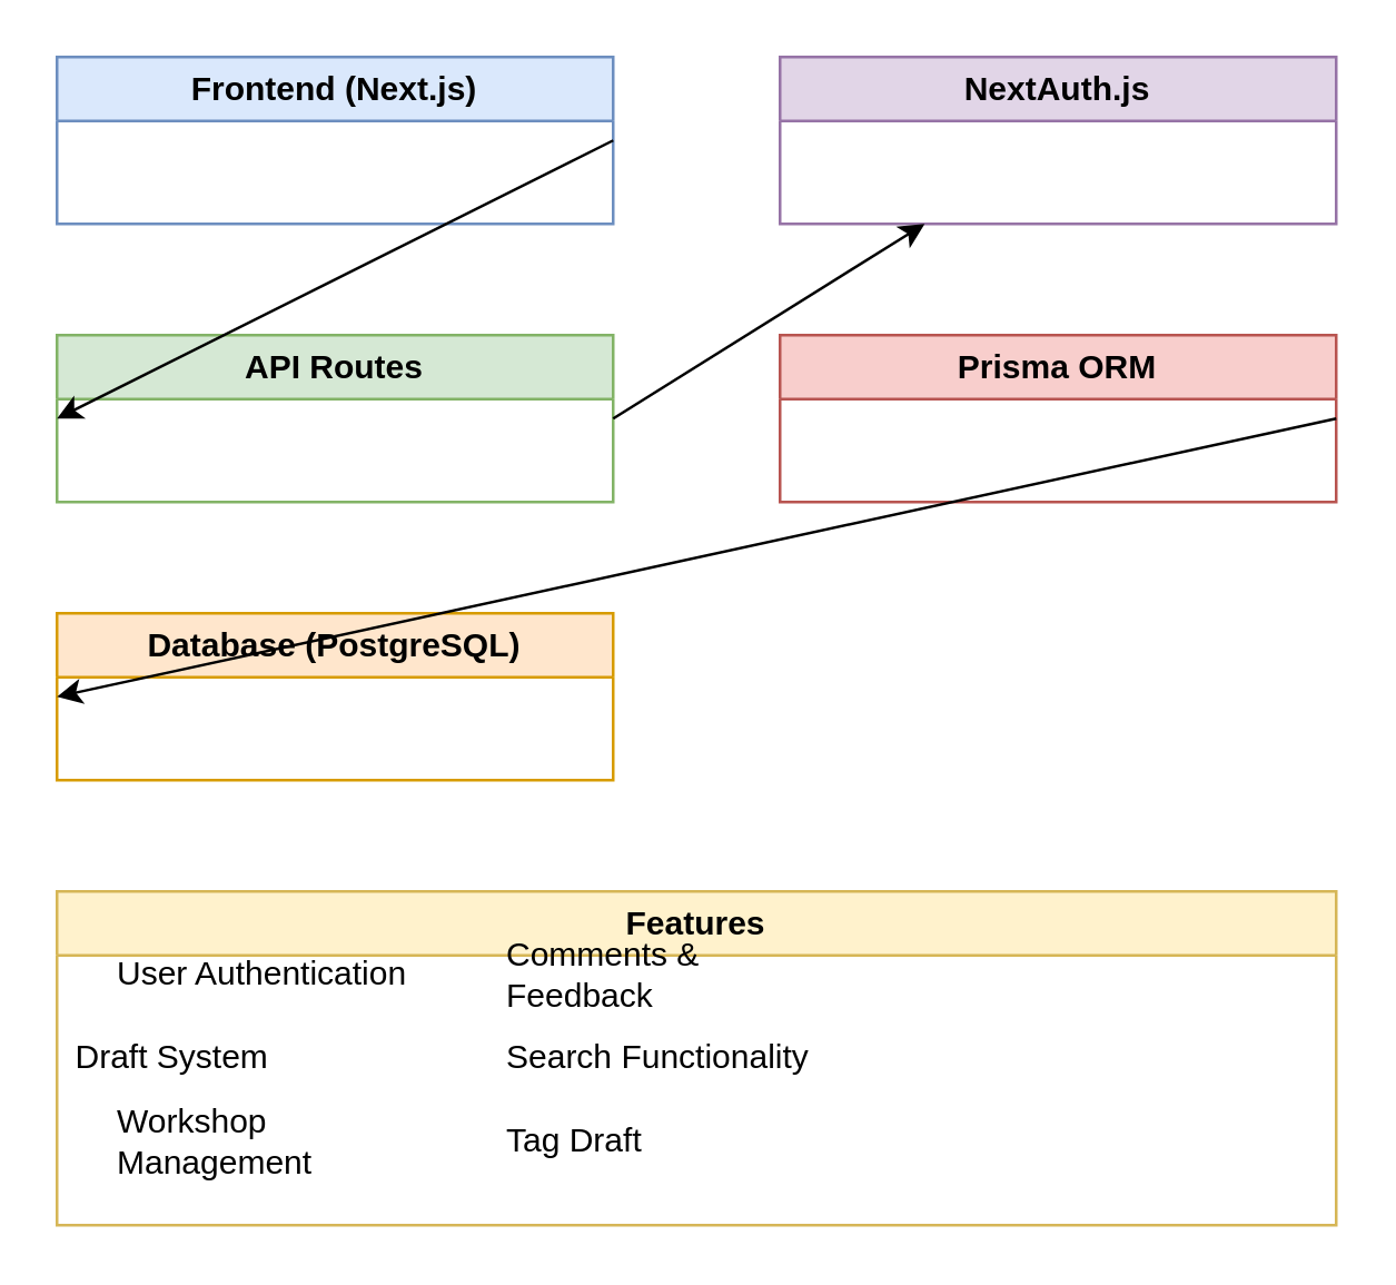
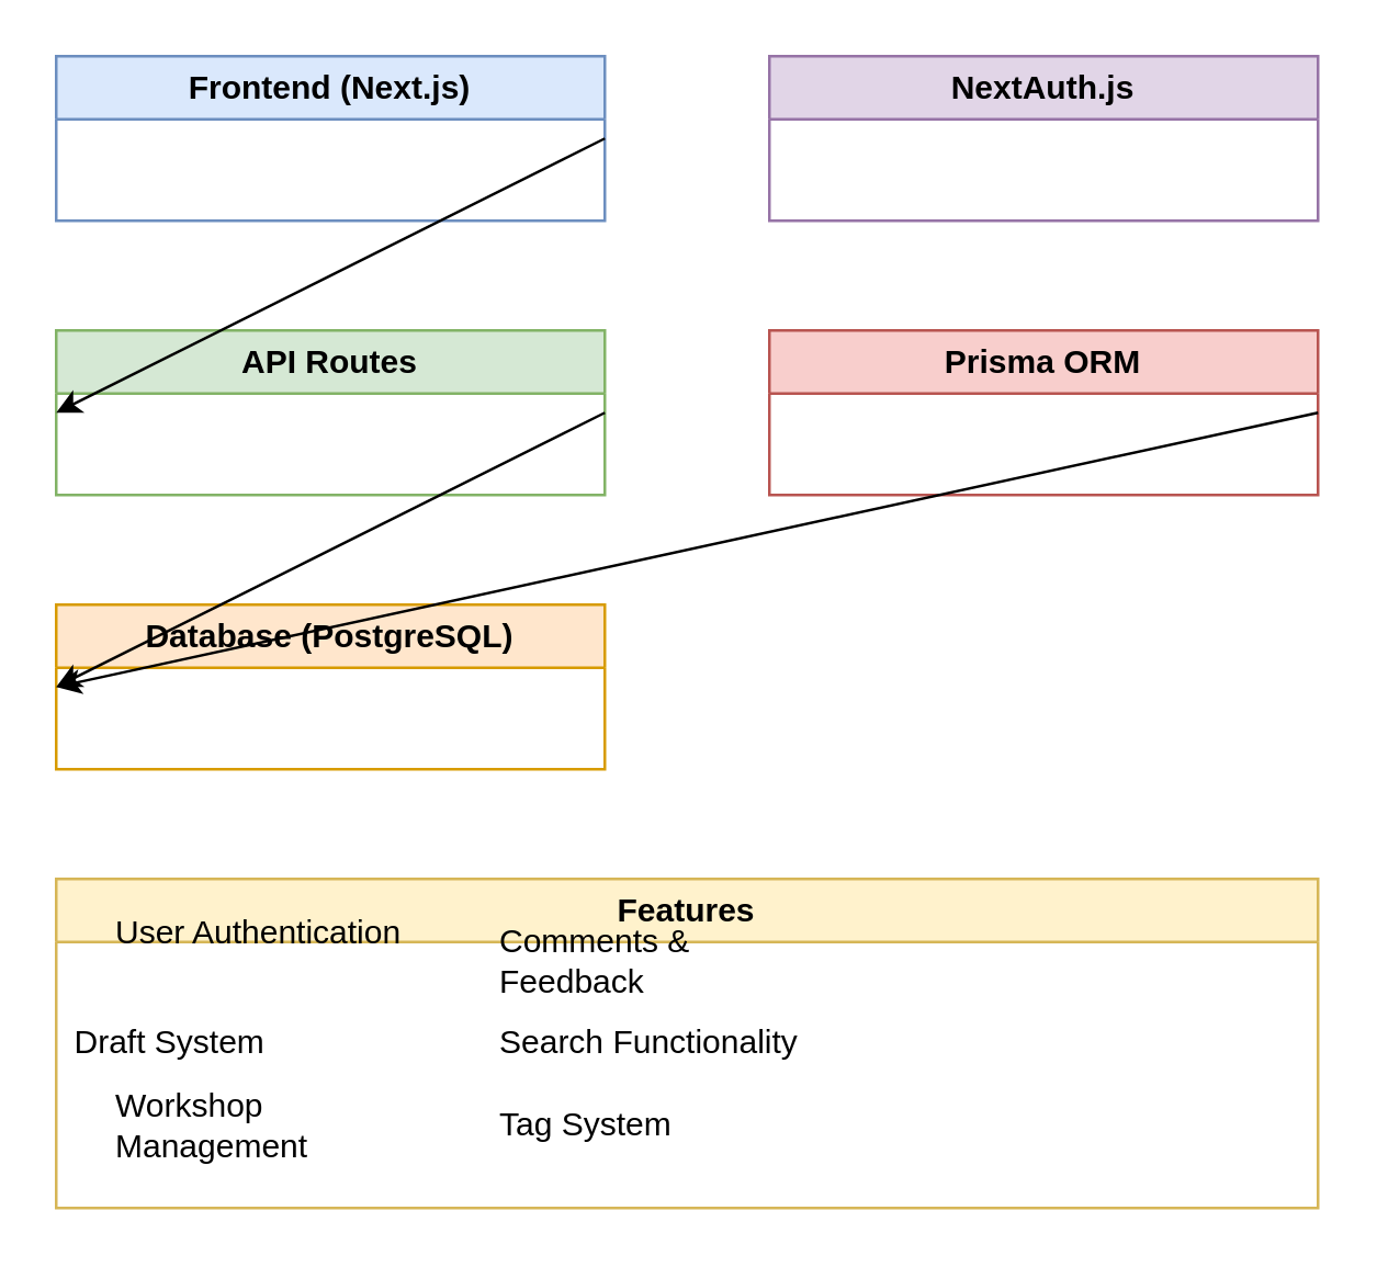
- <mxCell id="8" value="" style="endArrow=classic;html=1;rounded=0;exitX=1;exitY=0.5;" edge="1" parent="1" source="3" target="5"><mxGeometry width="50" height="50" relative="1" as="geometry" /></mxCell>
+ <mxCell id="8" value="" style="endArrow=classic;html=1;rounded=0;exitX=1;exitY=0.5;entryX=0;entryY=0.5;" edge="1" parent="1" source="3" target="4"><mxGeometry width="50" height="50" relative="1" as="geometry" /></mxCell>
- <mxCell id="11" value="User Authentication" style="text;html=1;strokeColor=none;fillColor=none;align=left;verticalAlign=middle;whiteSpace=wrap;rounded=0;" vertex="1" parent="1"><mxGeometry x="40" y="340" width="120" height="20" as="geometry" /></mxCell>
+ <mxCell id="11" value="User Authentication" style="text;html=1;strokeColor=none;fillColor=none;align=left;verticalAlign=middle;whiteSpace=wrap;rounded=0;" vertex="1" parent="1"><mxGeometry x="40" y="330" width="120" height="20" as="geometry" /></mxCell>
- <mxCell id="16" value="Tag Draft" style="text;html=1;strokeColor=none;fillColor=none;align=left;verticalAlign=middle;whiteSpace=wrap;rounded=0;" vertex="1" parent="1"><mxGeometry x="180" y="400" width="120" height="20" as="geometry" /></mxCell>
+ <mxCell id="16" value="Tag System" style="text;html=1;strokeColor=none;fillColor=none;align=left;verticalAlign=middle;whiteSpace=wrap;rounded=0;" vertex="1" parent="1"><mxGeometry x="180" y="400" width="120" height="20" as="geometry" /></mxCell>
